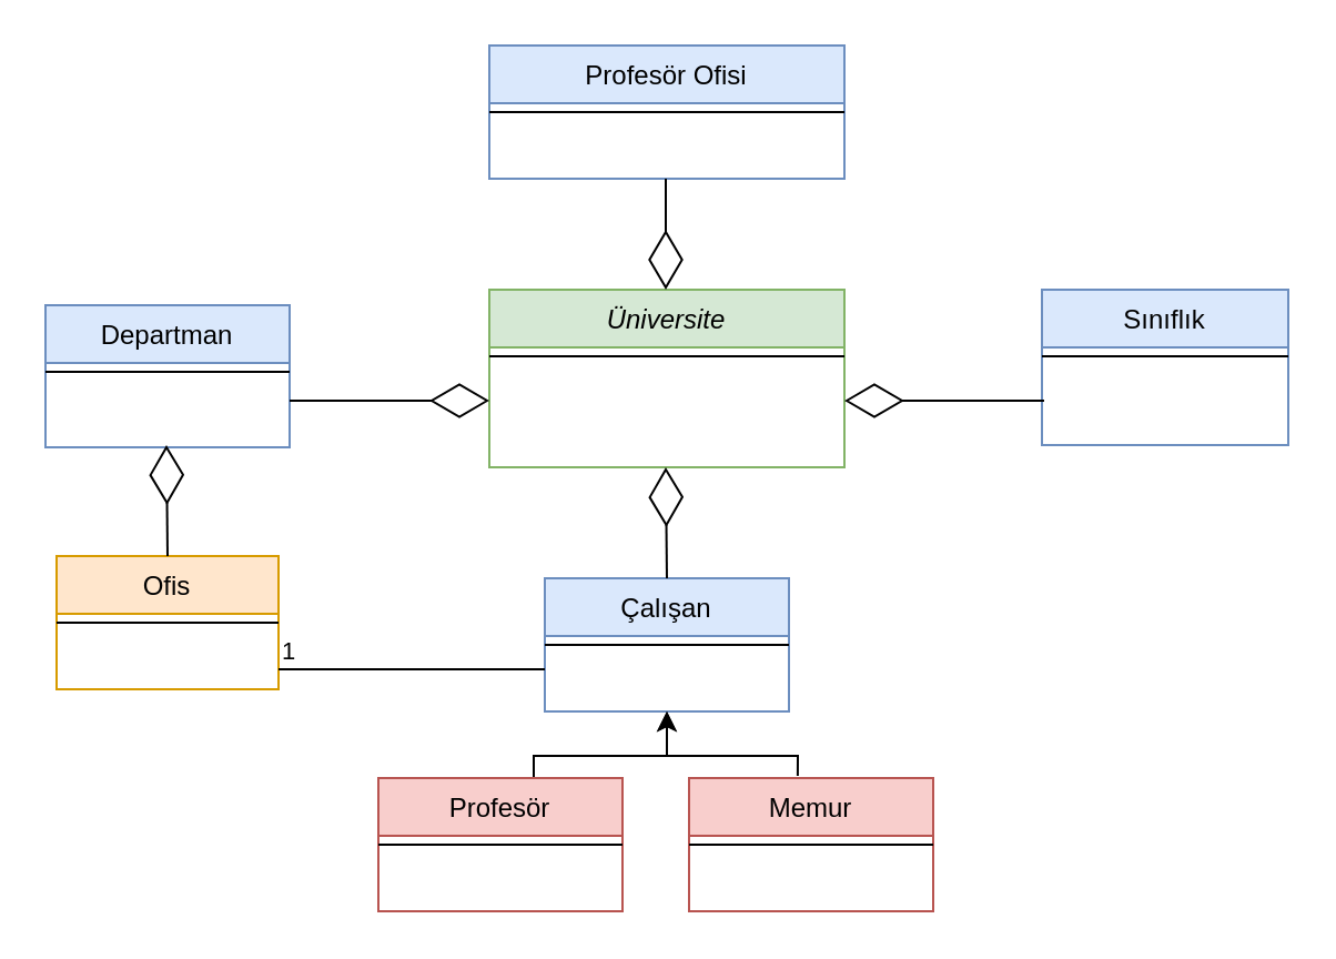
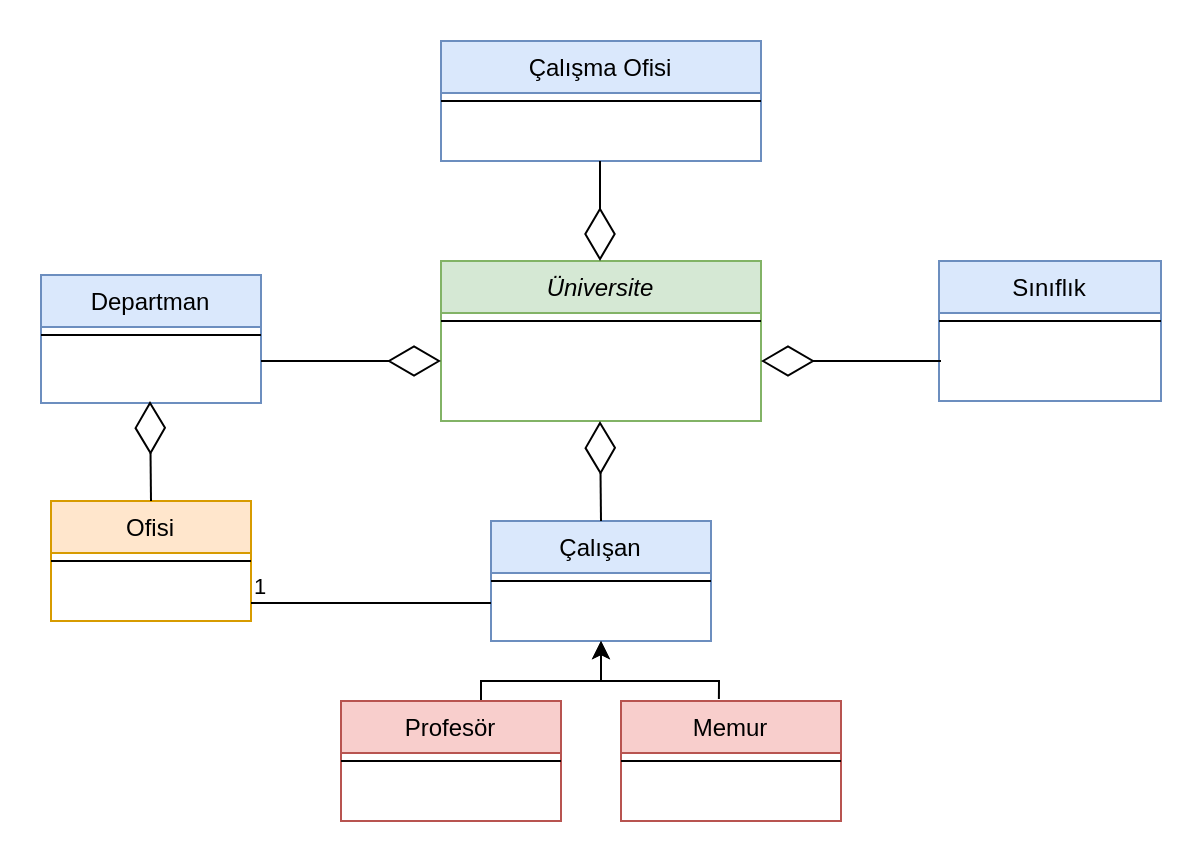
- <mxCell id="6" value="Profesör Ofisi" style="swimlane;fontStyle=0;align=center;verticalAlign=top;childLayout=stackLayout;horizontal=1;startSize=26;horizontalStack=0;resizeParent=1;resizeLast=0;collapsible=1;marginBottom=0;rounded=0;shadow=0;strokeWidth=1;fillColor=#dae8fc;strokeColor=#6c8ebf;" parent="1" vertex="1"><mxGeometry x="220" y="20" width="160" height="60" as="geometry"><mxRectangle x="310" y="180" width="170" height="26" as="alternateBounds" /></mxGeometry></mxCell>
+ <mxCell id="6" value="Çalışma Ofisi" style="swimlane;fontStyle=0;align=center;verticalAlign=top;childLayout=stackLayout;horizontal=1;startSize=26;horizontalStack=0;resizeParent=1;resizeLast=0;collapsible=1;marginBottom=0;rounded=0;shadow=0;strokeWidth=1;fillColor=#dae8fc;strokeColor=#6c8ebf;" parent="1" vertex="1"><mxGeometry x="220" y="20" width="160" height="60" as="geometry"><mxRectangle x="310" y="180" width="170" height="26" as="alternateBounds" /></mxGeometry></mxCell>
- <mxCell id="16" value="Ofis" style="swimlane;fontStyle=0;align=center;verticalAlign=top;childLayout=stackLayout;horizontal=1;startSize=26;horizontalStack=0;resizeParent=1;resizeLast=0;collapsible=1;marginBottom=0;rounded=0;shadow=0;strokeWidth=1;fillColor=#ffe6cc;strokeColor=#d79b00;" vertex="1" parent="1"><mxGeometry x="25" y="250" width="100" height="60" as="geometry"><mxRectangle x="480" y="460" width="160" height="26" as="alternateBounds" /></mxGeometry></mxCell>
+ <mxCell id="16" value="Ofisi" style="swimlane;fontStyle=0;align=center;verticalAlign=top;childLayout=stackLayout;horizontal=1;startSize=26;horizontalStack=0;resizeParent=1;resizeLast=0;collapsible=1;marginBottom=0;rounded=0;shadow=0;strokeWidth=1;fillColor=#ffe6cc;strokeColor=#d79b00;" vertex="1" parent="1"><mxGeometry x="25" y="250" width="100" height="60" as="geometry"><mxRectangle x="480" y="460" width="160" height="26" as="alternateBounds" /></mxGeometry></mxCell>
